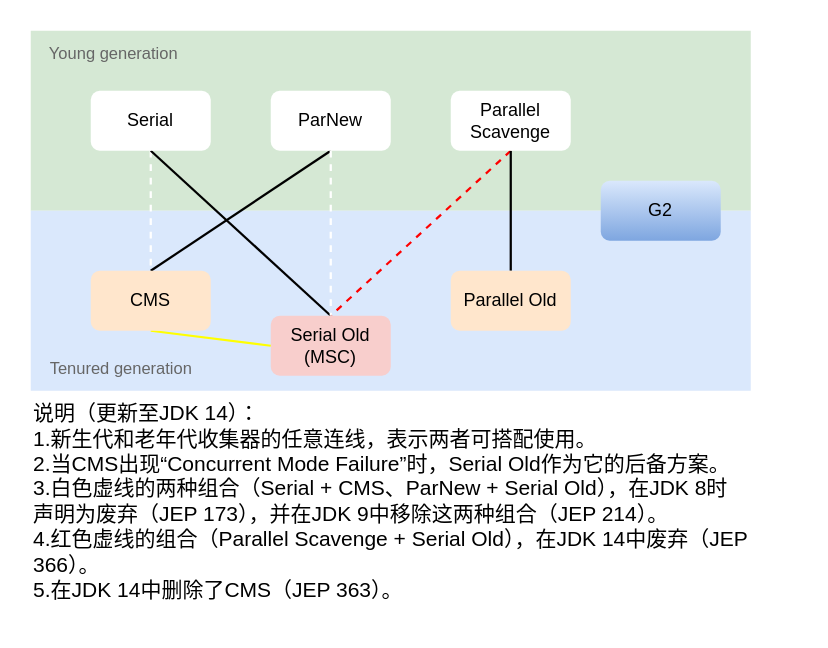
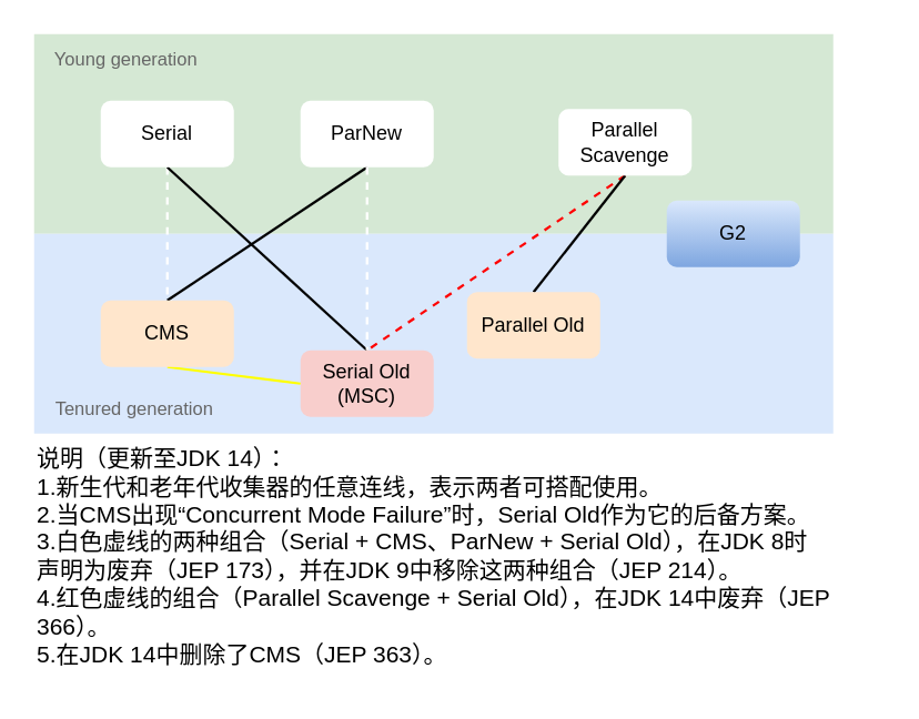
- <mxCell id="6" value="Parallel Scavenge" style="rounded=1;whiteSpace=wrap;html=1;strokeColor=none;" vertex="1" parent="1"><mxGeometry x="300" y="60" width="80" height="40" as="geometry" /></mxCell>
+ <mxCell id="6" value="Parallel Scavenge" style="rounded=1;whiteSpace=wrap;html=1;strokeColor=none;" vertex="1" parent="1"><mxGeometry x="335" y="65" width="80" height="40" as="geometry" /></mxCell>
- <mxCell id="13" value="Parallel Old" style="rounded=1;whiteSpace=wrap;html=1;strokeColor=none;fillColor=#ffe6cc;" vertex="1" parent="1"><mxGeometry x="300" y="180" width="80" height="40" as="geometry" /></mxCell>
+ <mxCell id="13" value="Parallel Old" style="rounded=1;whiteSpace=wrap;html=1;strokeColor=none;fillColor=#ffe6cc;" vertex="1" parent="1"><mxGeometry x="280" y="175" width="80" height="40" as="geometry" /></mxCell>
